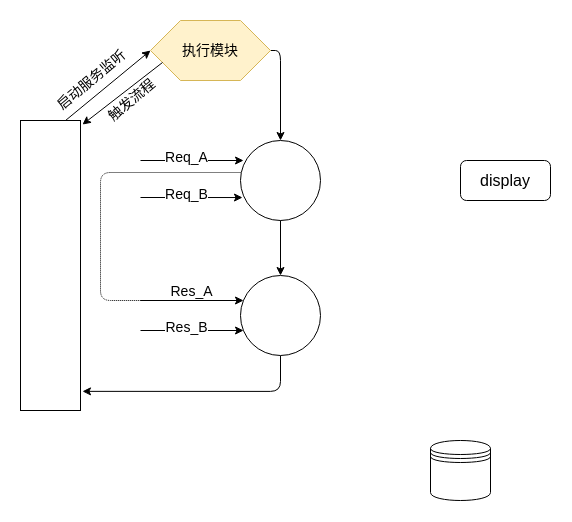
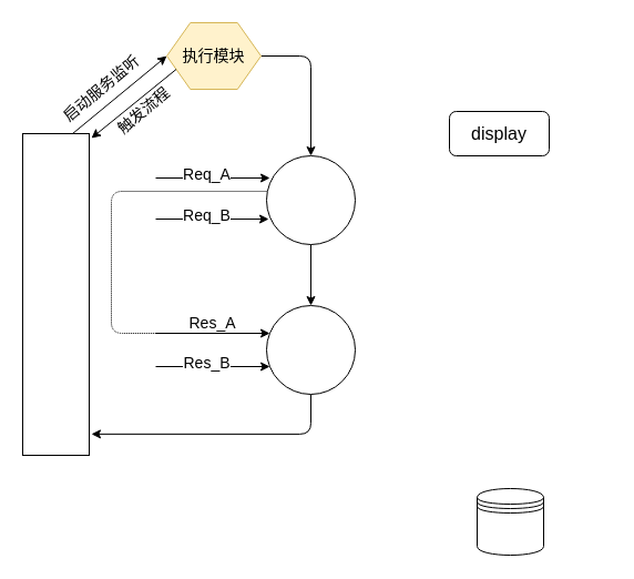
- <mxCell id="4" value="执行模块" style="shape=hexagon;perimeter=hexagonPerimeter2;whiteSpace=wrap;html=1;fontSize=14;fillColor=#fff2cc;strokeColor=#d6b656;" vertex="1" parent="1"><mxGeometry x="150" y="20" width="120" height="60" as="geometry" /></mxCell>
+ <mxCell id="4" value="执行模块" style="shape=hexagon;perimeter=hexagonPerimeter2;whiteSpace=wrap;html=1;fontSize=14;fillColor=#fff2cc;strokeColor=#d6b656;" vertex="1" parent="1"><mxGeometry x="150" y="20" width="85" height="60" as="geometry" /></mxCell>
- <mxCell id="8" value="display" style="rounded=1;whiteSpace=wrap;html=1;fontSize=16;" vertex="1" parent="1"><mxGeometry x="460" y="160" width="90" height="40" as="geometry" /></mxCell>
+ <mxCell id="8" value="display" style="rounded=1;whiteSpace=wrap;html=1;fontSize=16;" vertex="1" parent="1"><mxGeometry x="405" y="100" width="90" height="40" as="geometry" /></mxCell>
